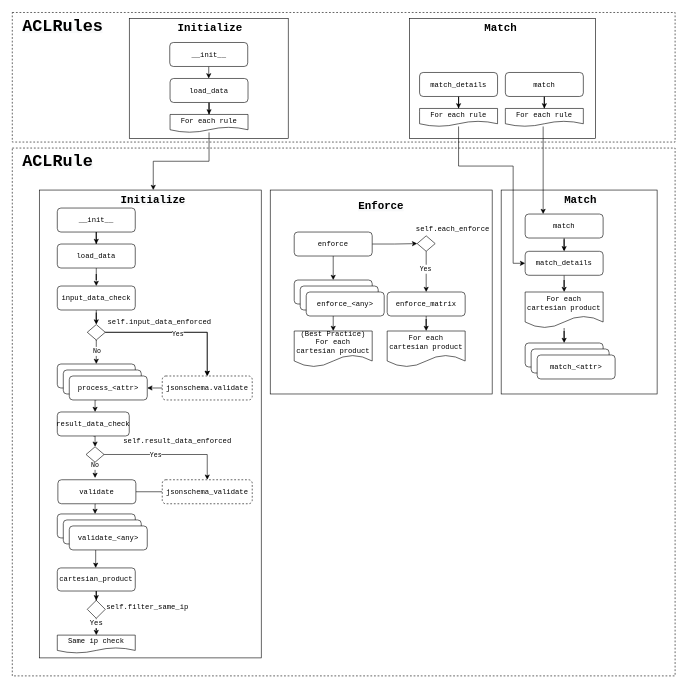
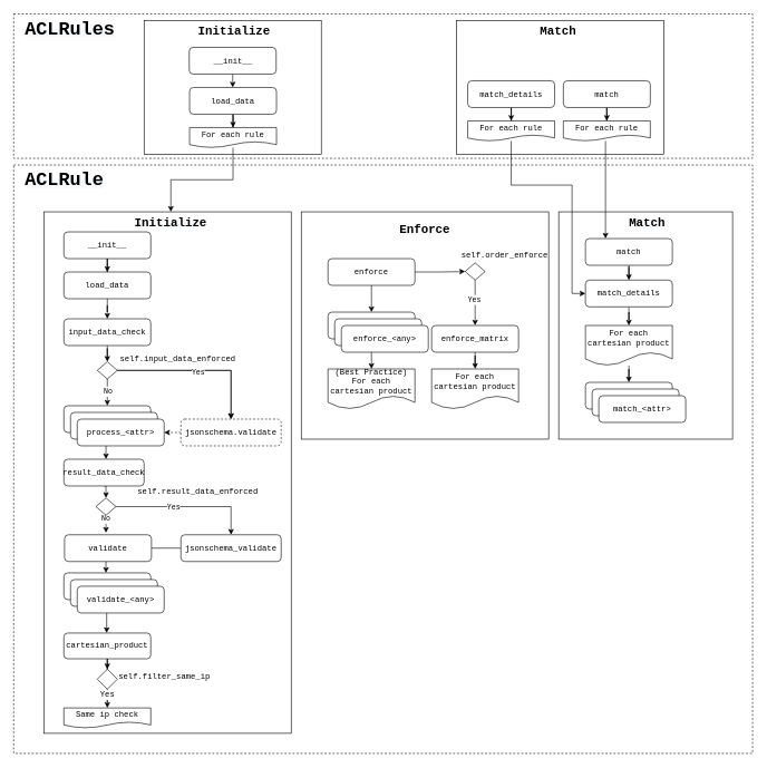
- <mxCell id="58" value="self.each_enforce" style="text;html=1;align=center;verticalAlign=middle;resizable=0;points=[];autosize=1;strokeColor=none;fillColor=none;fontFamily=Courier New;" parent="1" vertex="1"><mxGeometry x="679" y="372.37" width="150" height="20" as="geometry" /></mxCell>
+ <mxCell id="58" value="self.order_enforce" style="text;html=1;align=center;verticalAlign=middle;resizable=0;points=[];autosize=1;strokeColor=none;fillColor=none;fontFamily=Courier New;" parent="1" vertex="1"><mxGeometry x="679" y="372.37" width="150" height="20" as="geometry" /></mxCell>
- <mxCell id="17" style="edgeStyle=orthogonalEdgeStyle;rounded=0;orthogonalLoop=1;jettySize=auto;html=1;exitX=0;exitY=0.5;exitDx=0;exitDy=0;entryX=1;entryY=0.5;entryDx=0;entryDy=0;" parent="1" source="18" target="23" edge="1"><mxGeometry relative="1" as="geometry"><mxPoint x="215" y="626" as="targetPoint" /><Array as="points"><mxPoint x="245" y="646" /><mxPoint x="245" y="646" /></Array></mxGeometry></mxCell>
+ <mxCell id="17" style="edgeStyle=orthogonalEdgeStyle;rounded=0;orthogonalLoop=1;jettySize=auto;html=1;exitX=0;exitY=0.5;exitDx=0;exitDy=0;entryX=1;entryY=0.5;entryDx=0;entryDy=0;dashed=1;" parent="1" source="18" target="23" edge="1"><mxGeometry relative="1" as="geometry"><mxPoint x="215" y="626" as="targetPoint" /><Array as="points"><mxPoint x="245" y="646" /><mxPoint x="245" y="646" /></Array></mxGeometry></mxCell>
- <mxCell id="30" value="&lt;span style=&quot;font-family: &amp;quot;Courier New&amp;quot;;&quot;&gt;jsonschema_validate&lt;/span&gt;" style="rounded=1;whiteSpace=wrap;html=1;fontSize=12;glass=0;strokeWidth=1;shadow=0;dashed=1;" parent="1" vertex="1"><mxGeometry x="270" y="799" width="150" height="40" as="geometry" /></mxCell>
+ <mxCell id="30" value="&lt;span style=&quot;font-family: &amp;quot;Courier New&amp;quot;;&quot;&gt;jsonschema_validate&lt;/span&gt;" style="rounded=1;whiteSpace=wrap;html=1;fontSize=12;glass=0;strokeWidth=1;shadow=0;" parent="1" vertex="1"><mxGeometry x="270" y="799" width="150" height="40" as="geometry" /></mxCell>
